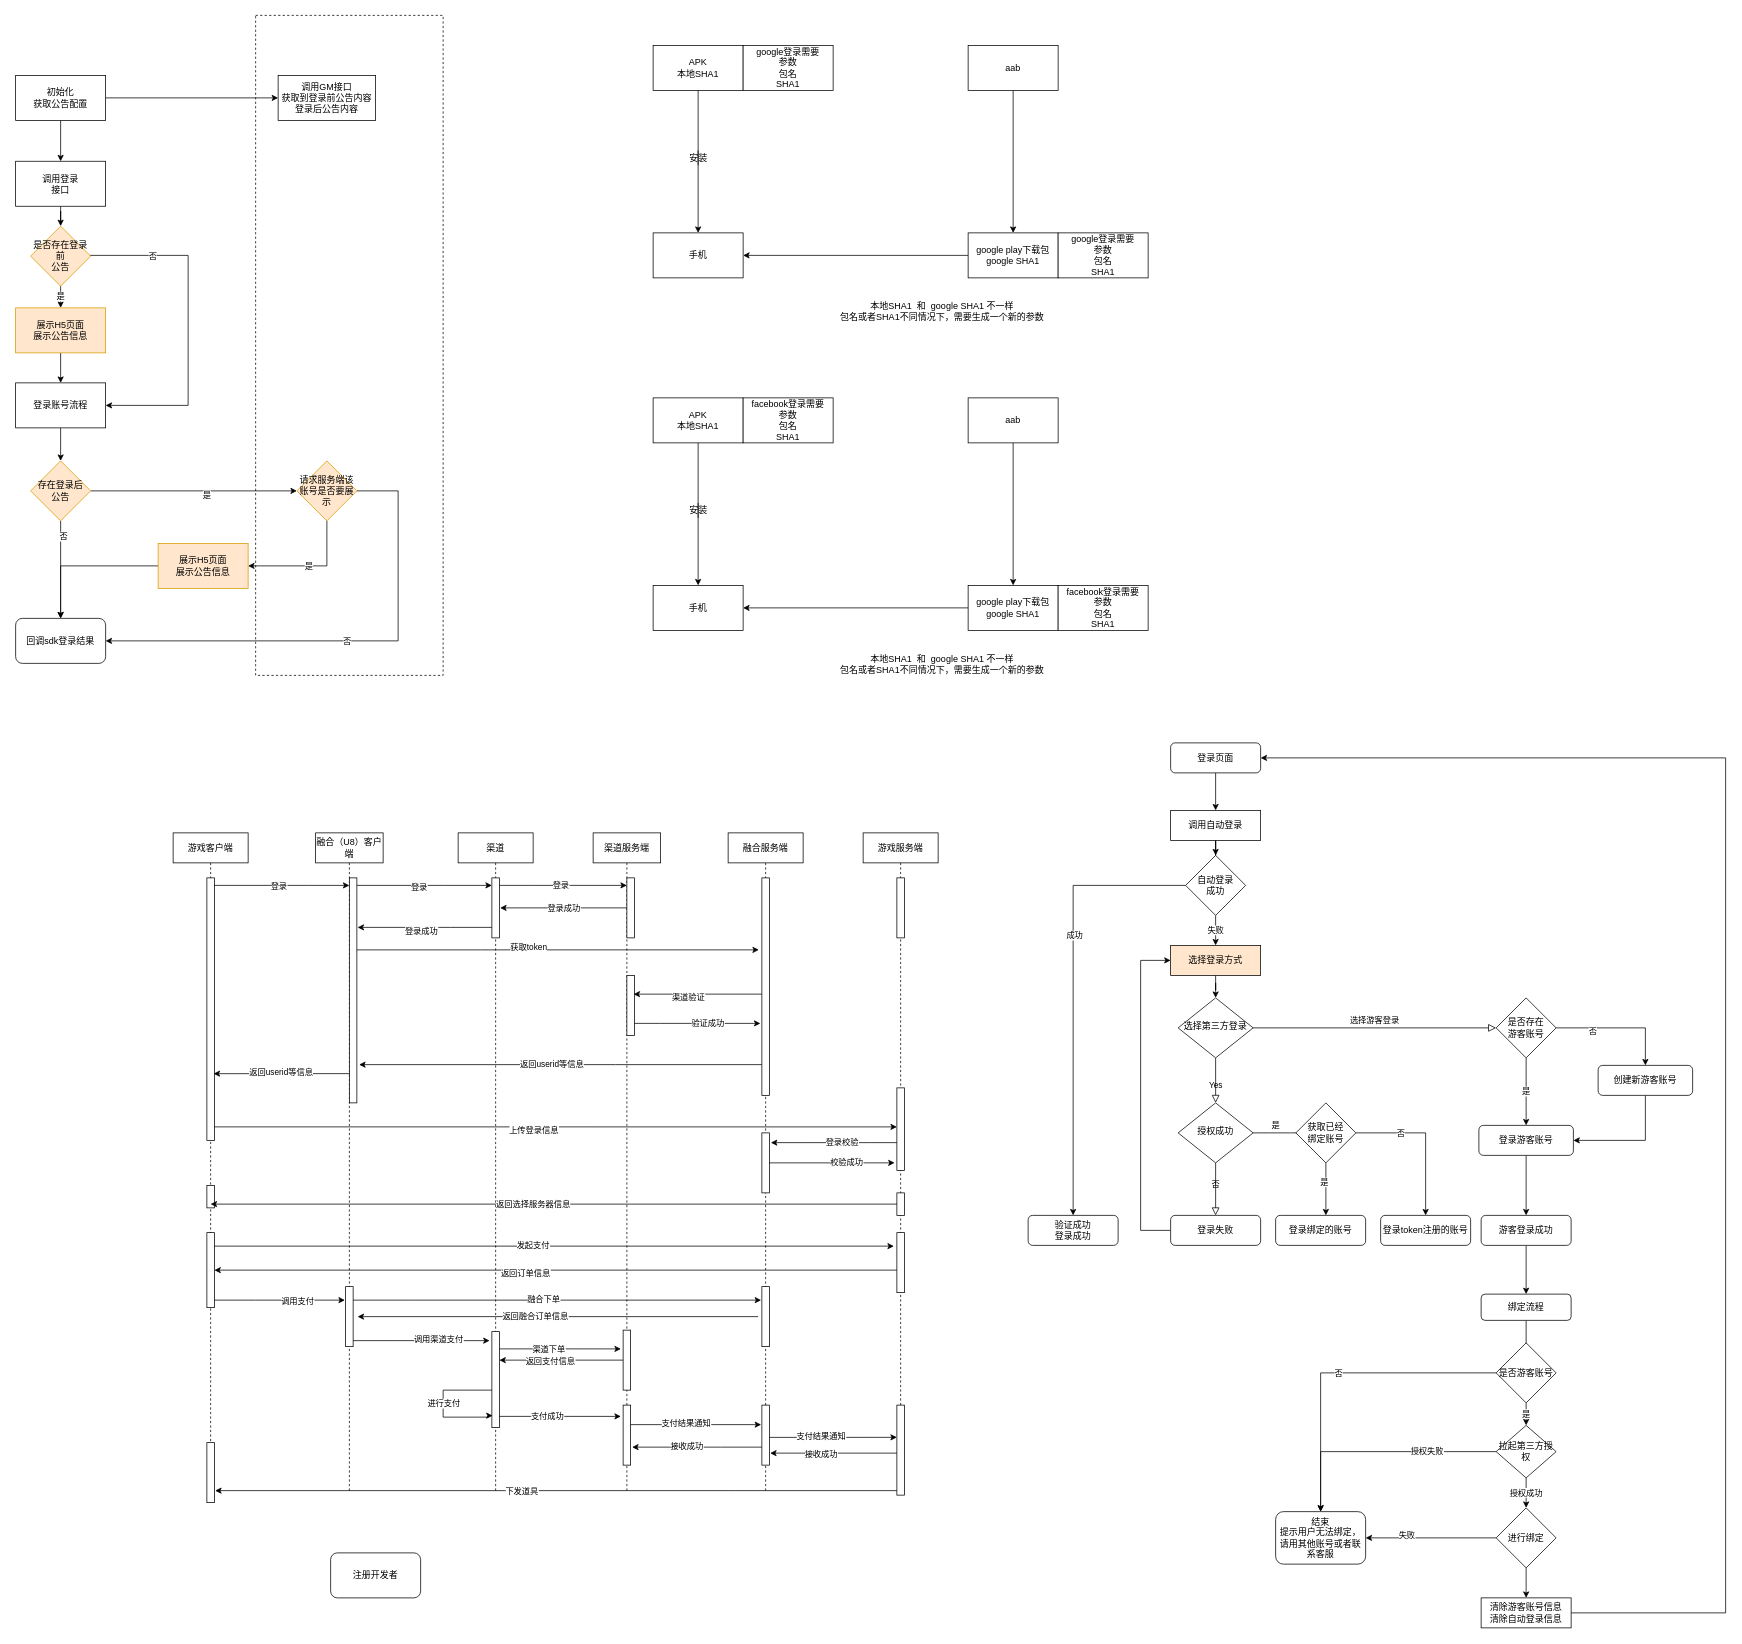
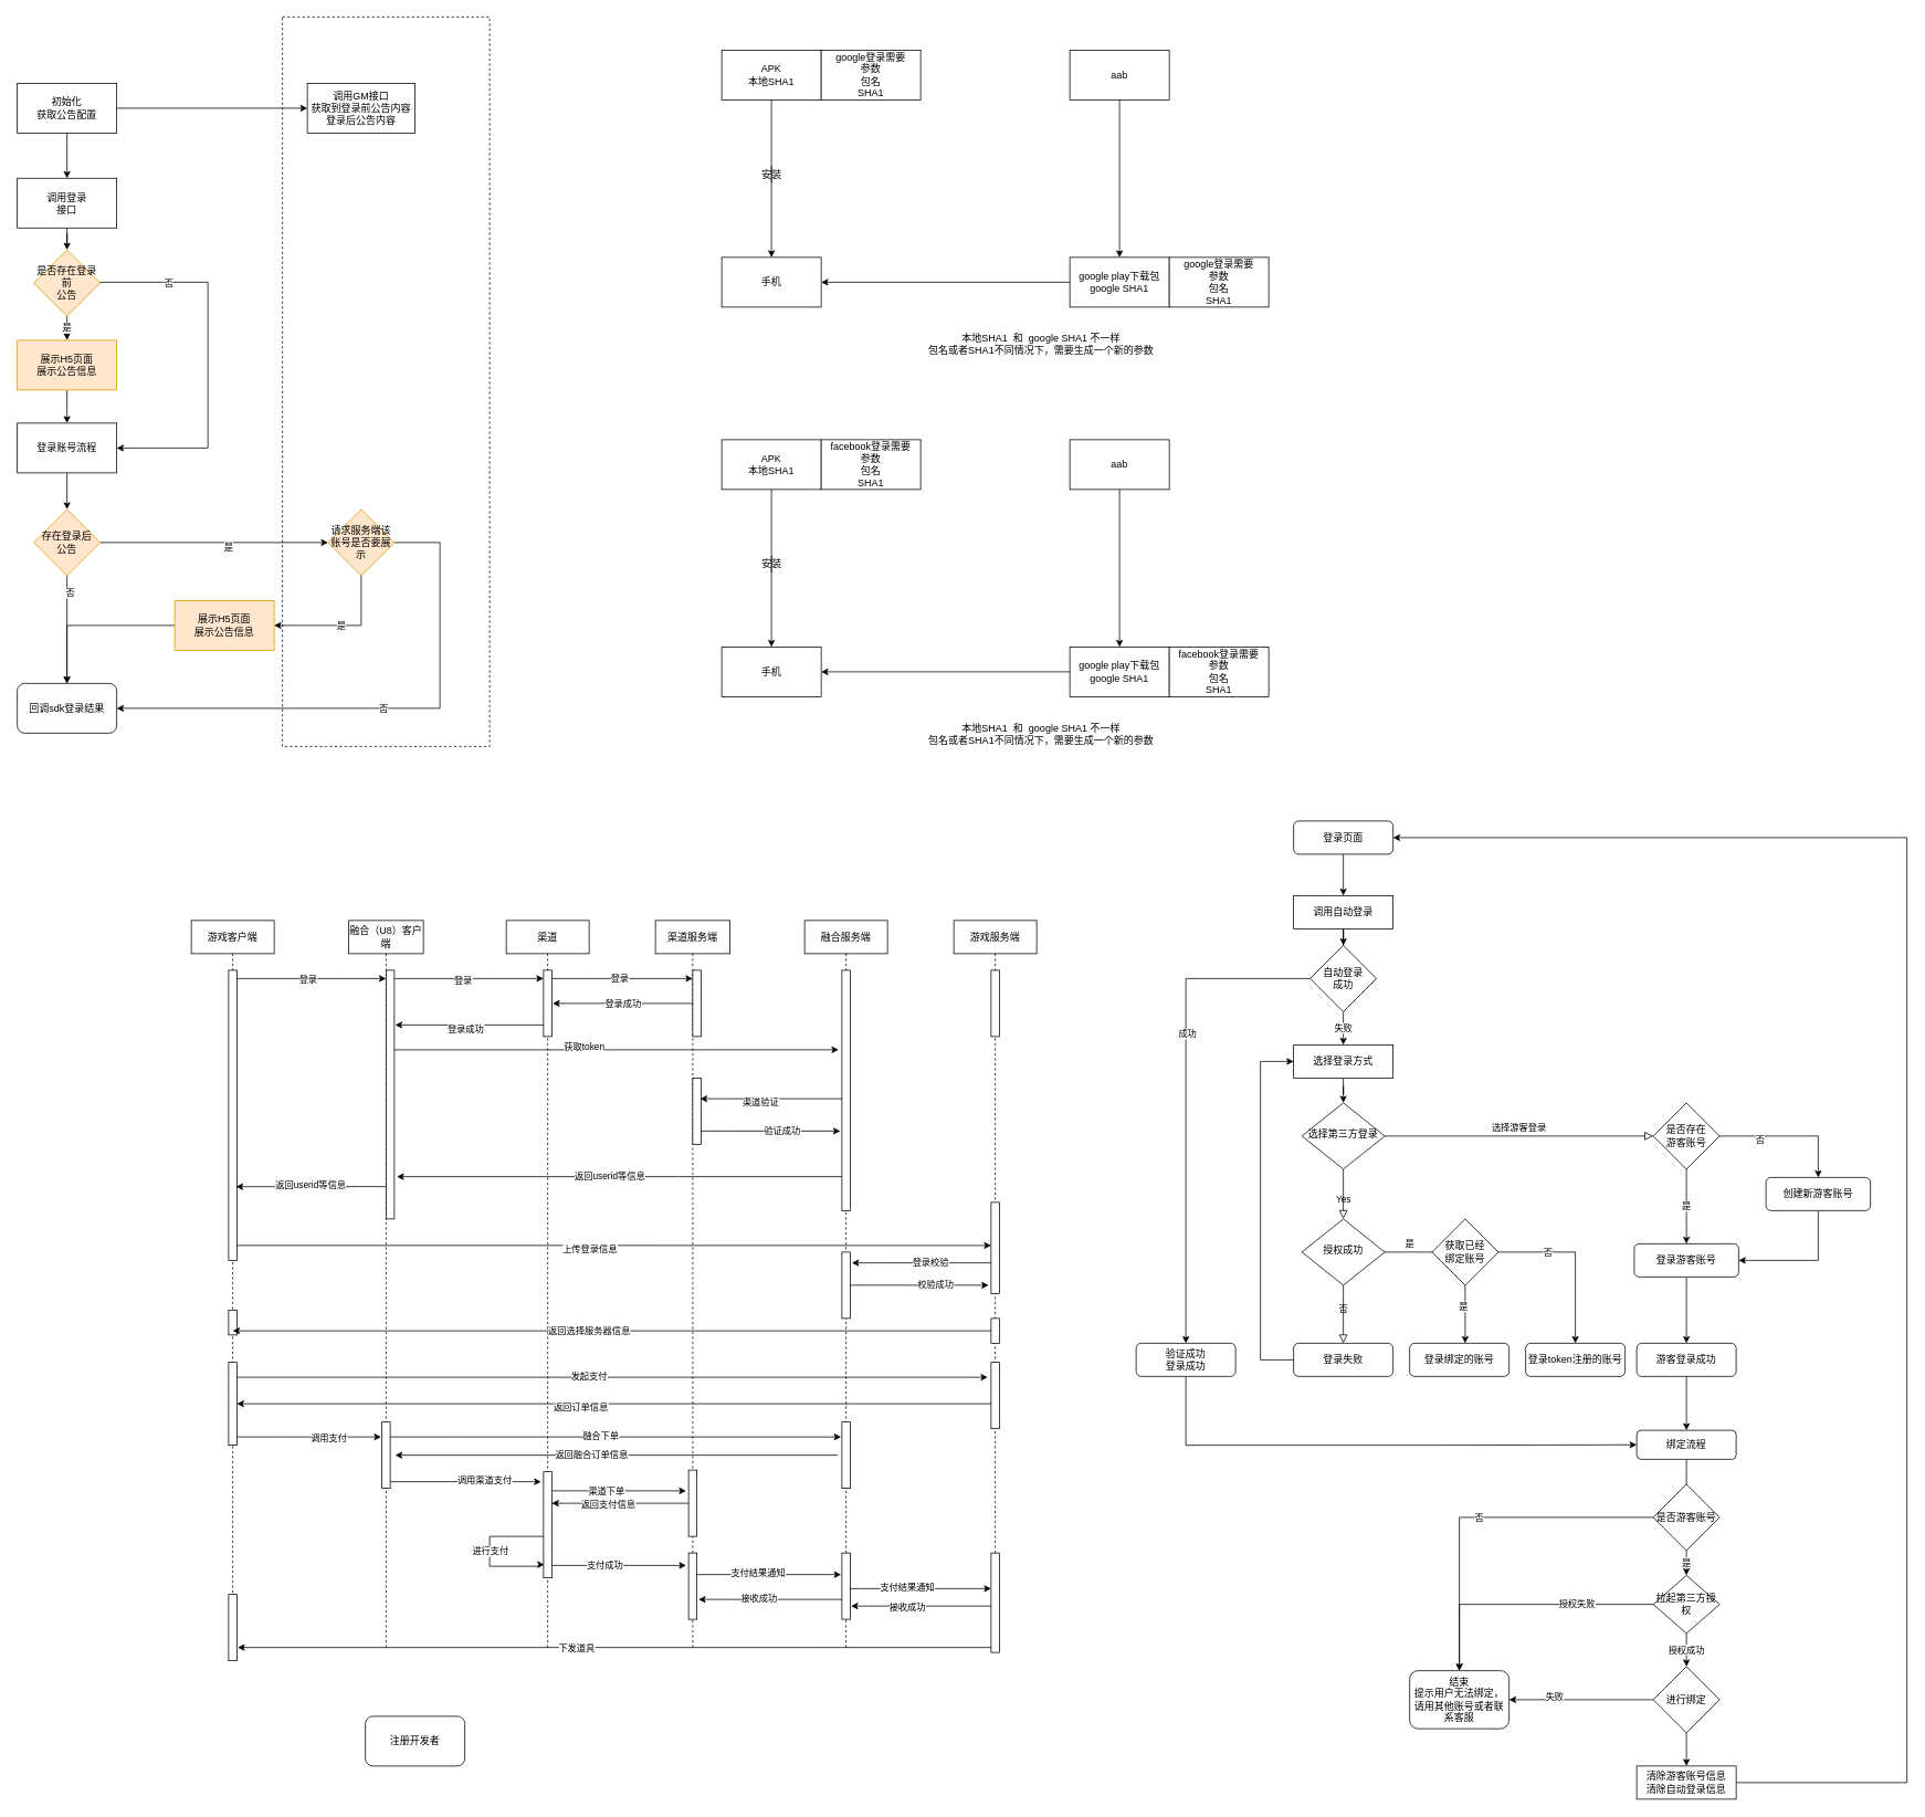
- <mxCell id="49" value="选择登录方式" style="rounded=0;whiteSpace=wrap;html=1;fillColor=#ffe6cc;" parent="1" vertex="1"><mxGeometry x="1560" y="1260" width="120" height="40" as="geometry" /></mxCell>
+ <mxCell id="49" value="选择登录方式" style="rounded=0;whiteSpace=wrap;html=1;" parent="1" vertex="1"><mxGeometry x="1560" y="1260" width="120" height="40" as="geometry" /></mxCell>
+ <mxCell id="44" style="edgeStyle=orthogonalEdgeStyle;rounded=0;orthogonalLoop=1;jettySize=auto;html=1;entryX=0;entryY=0.5;entryDx=0;entryDy=0;" parent="1" source="45" target="31" edge="1"><mxGeometry relative="1" as="geometry"><Array as="points"><mxPoint x="1430" y="1743" /><mxPoint x="1732" y="1743" /></Array></mxGeometry></mxCell>
